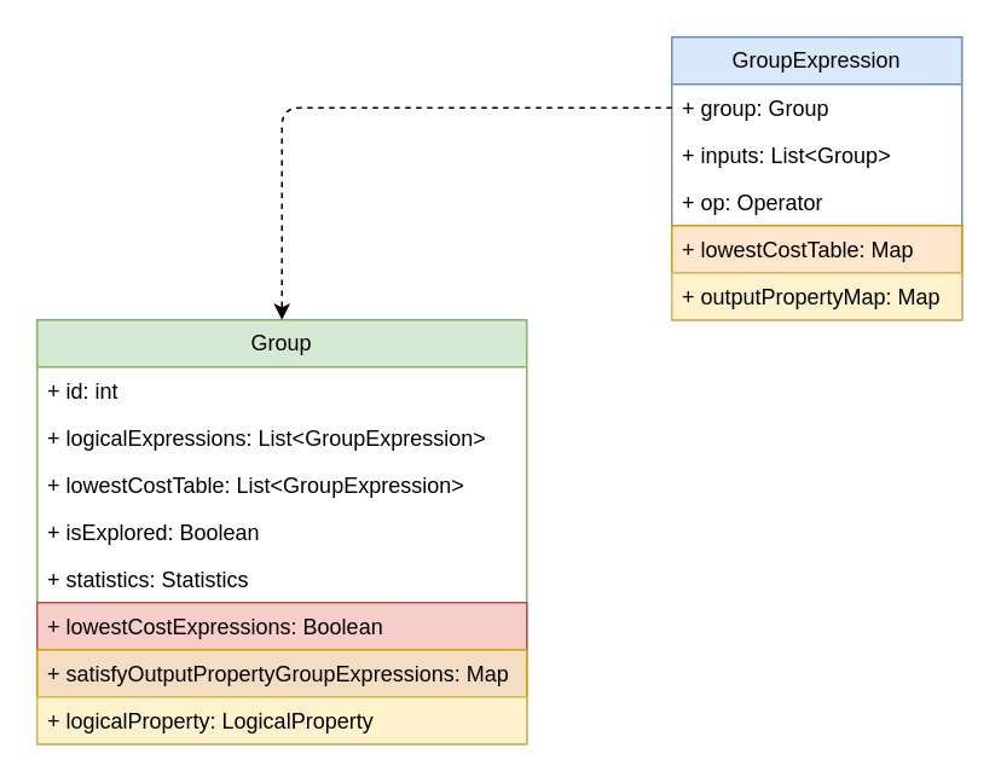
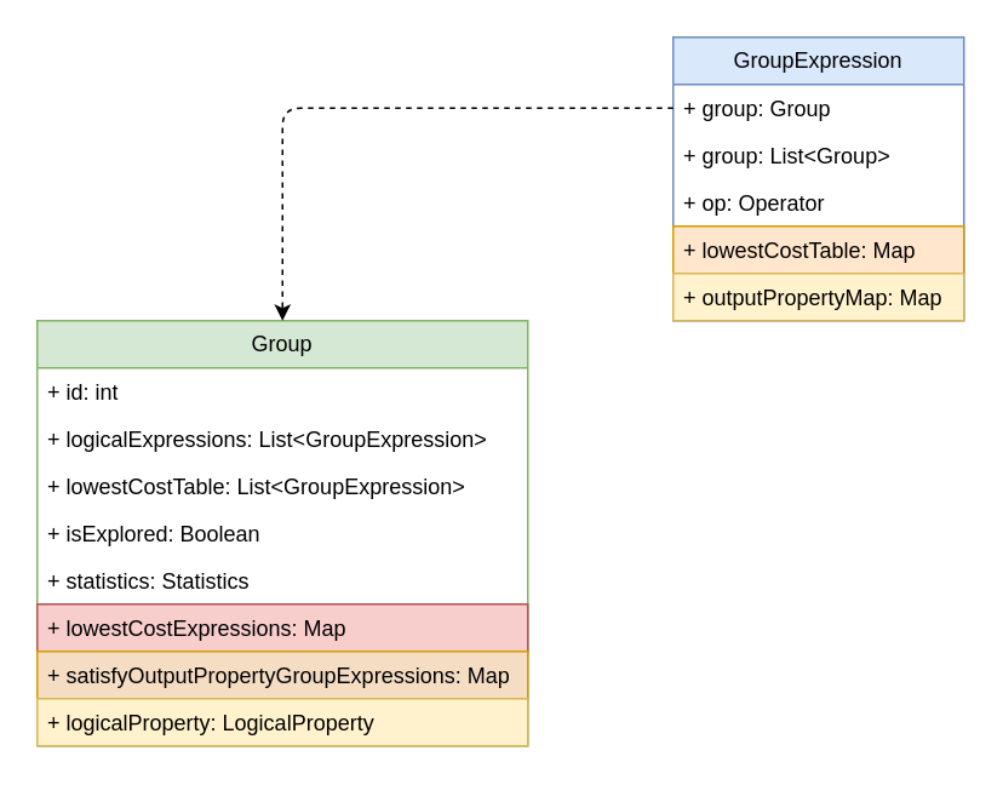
- <mxCell id="4" value="+&amp;nbsp;inputs&lt;span style=&quot;background-color: initial;&quot;&gt;: List&amp;lt;&lt;/span&gt;Group&amp;gt;" style="text;strokeColor=none;fillColor=none;align=left;verticalAlign=top;spacingLeft=4;spacingRight=4;overflow=hidden;rotatable=0;points=[[0,0.5],[1,0.5]];portConstraint=eastwest;whiteSpace=wrap;html=1;" parent="2" vertex="1"><mxGeometry y="52" width="160" height="26" as="geometry" /></mxCell>
+ <mxCell id="4" value="+&amp;nbsp;group&lt;span style=&quot;background-color: initial;&quot;&gt;: List&amp;lt;&lt;/span&gt;Group&amp;gt;" style="text;strokeColor=none;fillColor=none;align=left;verticalAlign=top;spacingLeft=4;spacingRight=4;overflow=hidden;rotatable=0;points=[[0,0.5],[1,0.5]];portConstraint=eastwest;whiteSpace=wrap;html=1;" parent="2" vertex="1"><mxGeometry y="52" width="160" height="26" as="geometry" /></mxCell>
- <mxCell id="14" value="+&amp;nbsp;lowestCostExpressions&lt;span style=&quot;background-color: initial;&quot;&gt;: Boolean&lt;/span&gt;" style="text;strokeColor=#b85450;fillColor=#f8cecc;align=left;verticalAlign=top;spacingLeft=4;spacingRight=4;overflow=hidden;rotatable=0;points=[[0,0.5],[1,0.5]];portConstraint=eastwest;whiteSpace=wrap;html=1;" parent="8" vertex="1"><mxGeometry y="156" width="270" height="26" as="geometry" /></mxCell>
+ <mxCell id="14" value="+&amp;nbsp;lowestCostExpressions&lt;span style=&quot;background-color: initial;&quot;&gt;: Map&lt;/span&gt;" style="text;strokeColor=#b85450;fillColor=#f8cecc;align=left;verticalAlign=top;spacingLeft=4;spacingRight=4;overflow=hidden;rotatable=0;points=[[0,0.5],[1,0.5]];portConstraint=eastwest;whiteSpace=wrap;html=1;" parent="8" vertex="1"><mxGeometry y="156" width="270" height="26" as="geometry" /></mxCell>
